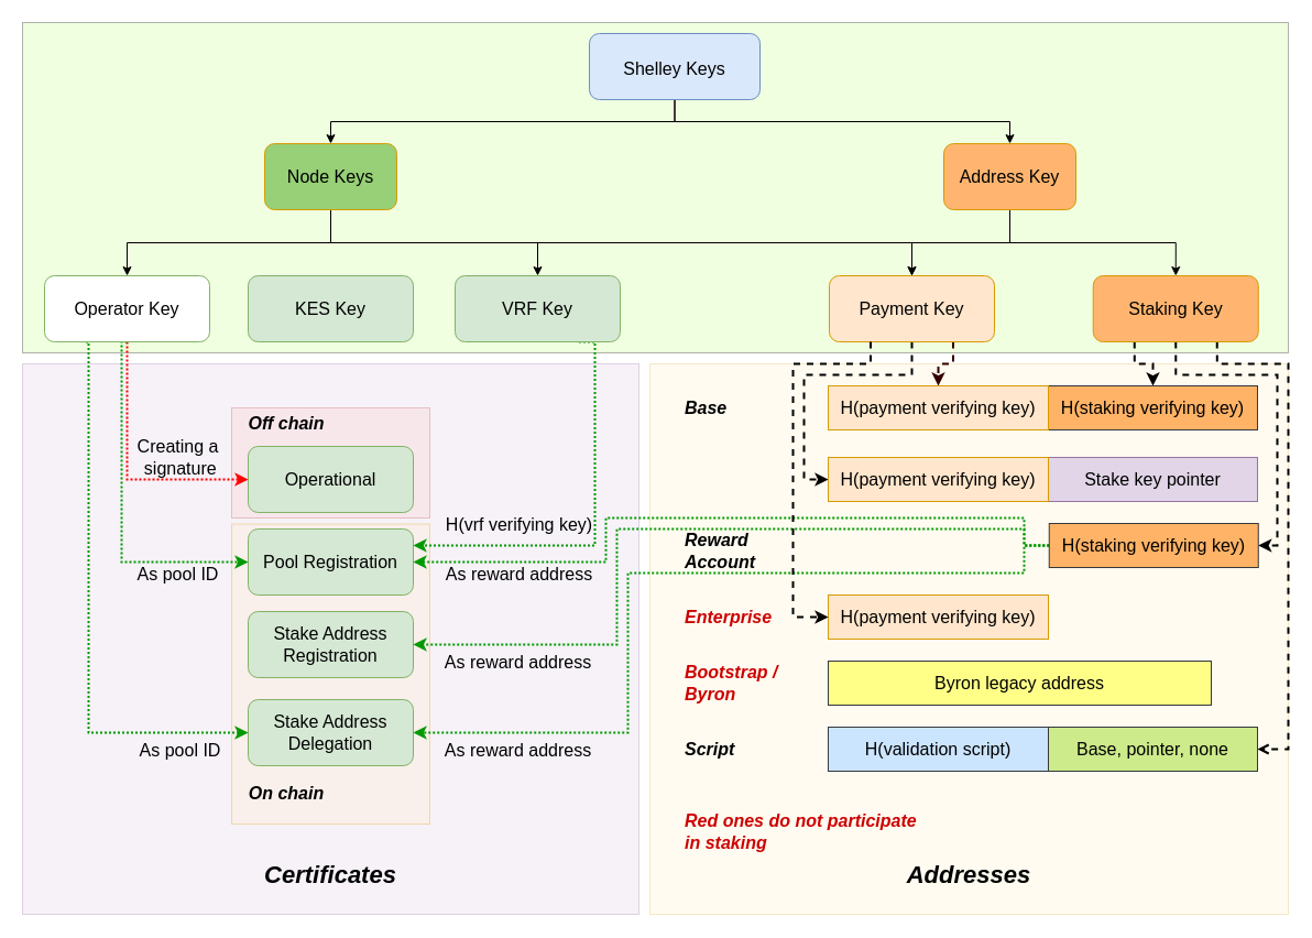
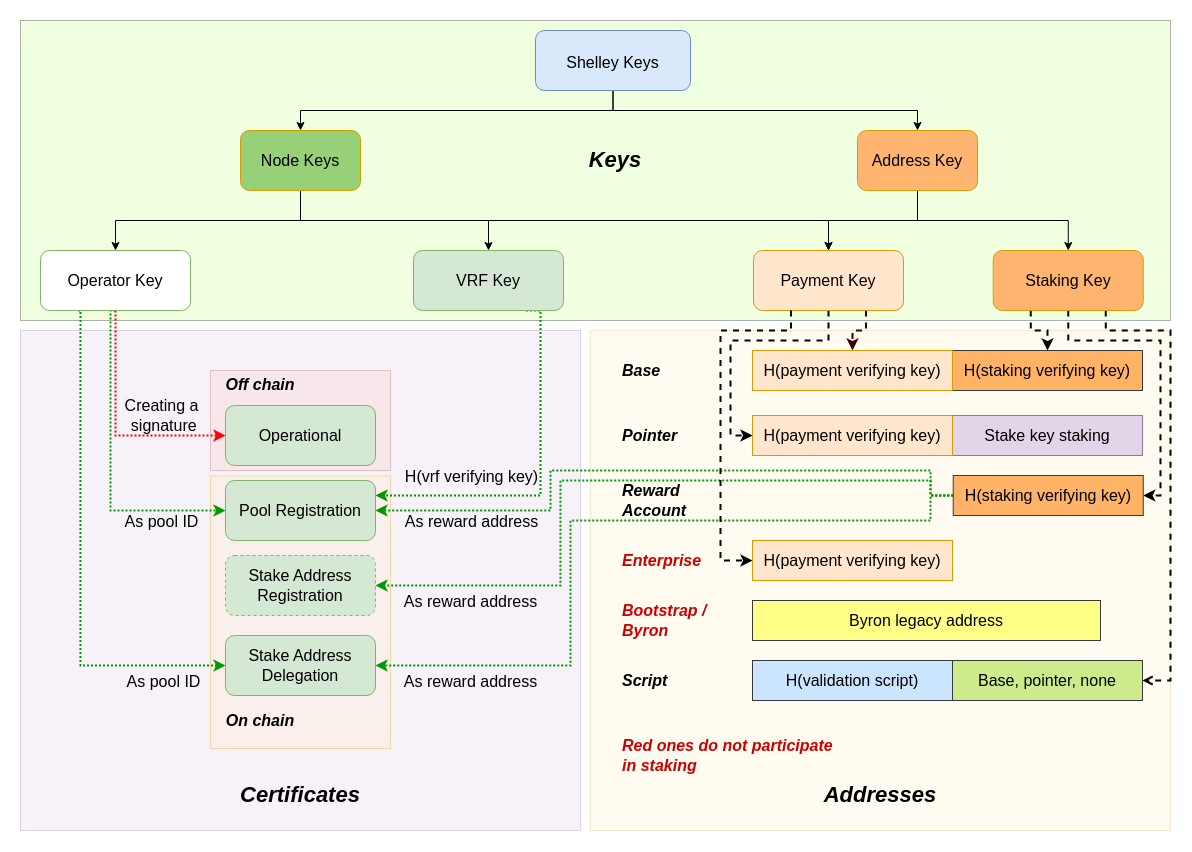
+ <mxCell id="65" value="Keys" style="text;html=1;strokeColor=none;fillColor=none;align=center;verticalAlign=middle;whiteSpace=wrap;rounded=0;fontSize=22;fontColor=#000000;opacity=30;fontStyle=3" vertex="1" parent="1"><mxGeometry x="595" y="150" width="40" height="20" as="geometry" /></mxCell>
- <mxCell id="28" value="&lt;font style=&quot;font-size: 16px&quot;&gt;KES Key&lt;/font&gt;" style="rounded=1;whiteSpace=wrap;html=1;fillColor=#d5e8d4;strokeColor=#82b366;" parent="1" vertex="1"><mxGeometry x="225" y="250" width="150" height="60" as="geometry" /></mxCell>
+ <mxCell id="53" value="Pointer&amp;nbsp;" style="text;html=1;strokeColor=none;fillColor=none;align=left;verticalAlign=middle;whiteSpace=wrap;rounded=0;fontSize=16;fontStyle=3" vertex="1" parent="1"><mxGeometry x="620" y="420" width="90.5" height="30" as="geometry" /></mxCell>
- <mxCell id="43" value="&lt;font style=&quot;font-size: 16px&quot;&gt;Stake key pointer&lt;/font&gt;" style="rounded=0;whiteSpace=wrap;html=1;fillColor=#e1d5e7;strokeColor=#9673a6;fontSize=13;" vertex="1" parent="1"><mxGeometry x="952" y="415" width="190" height="40" as="geometry" /></mxCell>
+ <mxCell id="43" value="&lt;font style=&quot;font-size: 16px&quot;&gt;Stake key staking&lt;/font&gt;" style="rounded=0;whiteSpace=wrap;html=1;fillColor=#e1d5e7;strokeColor=#9673a6;fontSize=13;" vertex="1" parent="1"><mxGeometry x="952" y="415" width="190" height="40" as="geometry" /></mxCell>
- <mxCell id="37" value="&lt;font style=&quot;font-size: 16px&quot;&gt;Stake Address Registration&lt;/font&gt;" style="rounded=1;whiteSpace=wrap;html=1;fillColor=#d5e8d4;strokeColor=#82b366;" parent="1" vertex="1"><mxGeometry x="225" y="555" width="150" height="60" as="geometry" /></mxCell>
+ <mxCell id="37" value="&lt;font style=&quot;font-size: 16px&quot;&gt;Stake Address Registration&lt;/font&gt;" style="rounded=1;whiteSpace=wrap;html=1;fillColor=#d5e8d4;strokeColor=#82b366;dashed=1;" parent="1" vertex="1"><mxGeometry x="225" y="555" width="150" height="60" as="geometry" /></mxCell>
